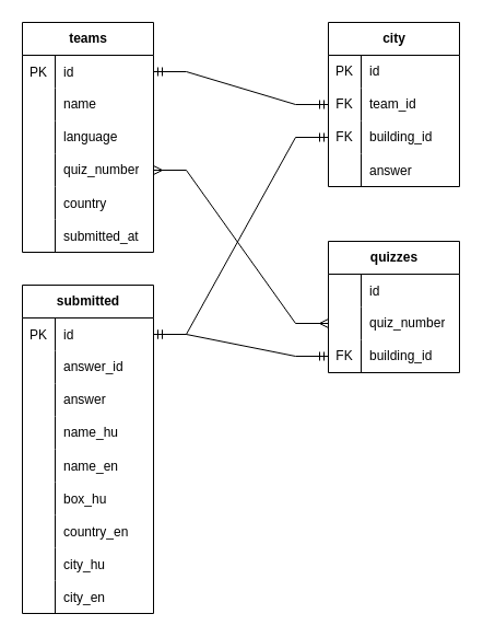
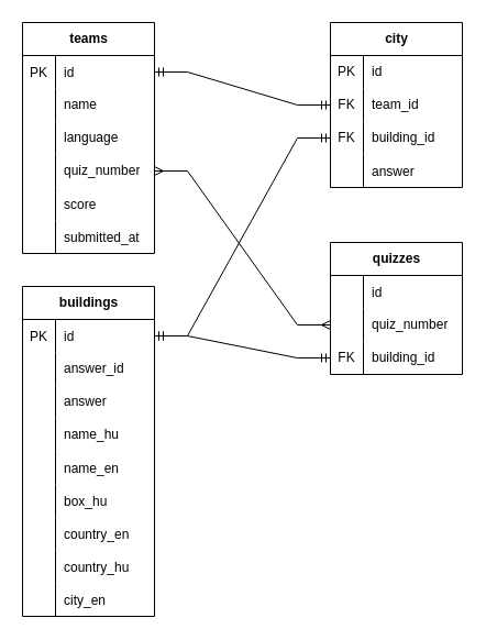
- <mxCell id="55" value="country" style="shape=partialRectangle;connectable=0;fillColor=none;top=0;left=0;bottom=0;right=0;align=left;spacingLeft=6;overflow=hidden;" parent="53" vertex="1"><mxGeometry x="30" width="90" height="30" as="geometry"><mxRectangle width="90" height="30" as="alternateBounds" /></mxGeometry></mxCell>
+ <mxCell id="55" value="score" style="shape=partialRectangle;connectable=0;fillColor=none;top=0;left=0;bottom=0;right=0;align=left;spacingLeft=6;overflow=hidden;" parent="53" vertex="1"><mxGeometry x="30" width="90" height="30" as="geometry"><mxRectangle width="90" height="30" as="alternateBounds" /></mxGeometry></mxCell>
- <mxCell id="2" value="submitted" style="shape=table;startSize=30;container=1;collapsible=1;childLayout=tableLayout;fixedRows=1;rowLines=0;fontStyle=1;align=center;resizeLast=1;html=1;" parent="1" vertex="1"><mxGeometry x="20" y="260" width="120" height="300" as="geometry" /></mxCell>
+ <mxCell id="2" value="buildings" style="shape=table;startSize=30;container=1;collapsible=1;childLayout=tableLayout;fixedRows=1;rowLines=0;fontStyle=1;align=center;resizeLast=1;html=1;" parent="1" vertex="1"><mxGeometry x="20" y="260" width="120" height="300" as="geometry" /></mxCell>
- <mxCell id="26" value="city_hu" style="shape=partialRectangle;connectable=0;fillColor=none;top=0;left=0;bottom=0;right=0;align=left;spacingLeft=6;overflow=hidden;" parent="24" vertex="1"><mxGeometry x="30" width="90" height="30" as="geometry"><mxRectangle width="90" height="30" as="alternateBounds" /></mxGeometry></mxCell>
+ <mxCell id="26" value="country_hu" style="shape=partialRectangle;connectable=0;fillColor=none;top=0;left=0;bottom=0;right=0;align=left;spacingLeft=6;overflow=hidden;" parent="24" vertex="1"><mxGeometry x="30" width="90" height="30" as="geometry"><mxRectangle width="90" height="30" as="alternateBounds" /></mxGeometry></mxCell>
